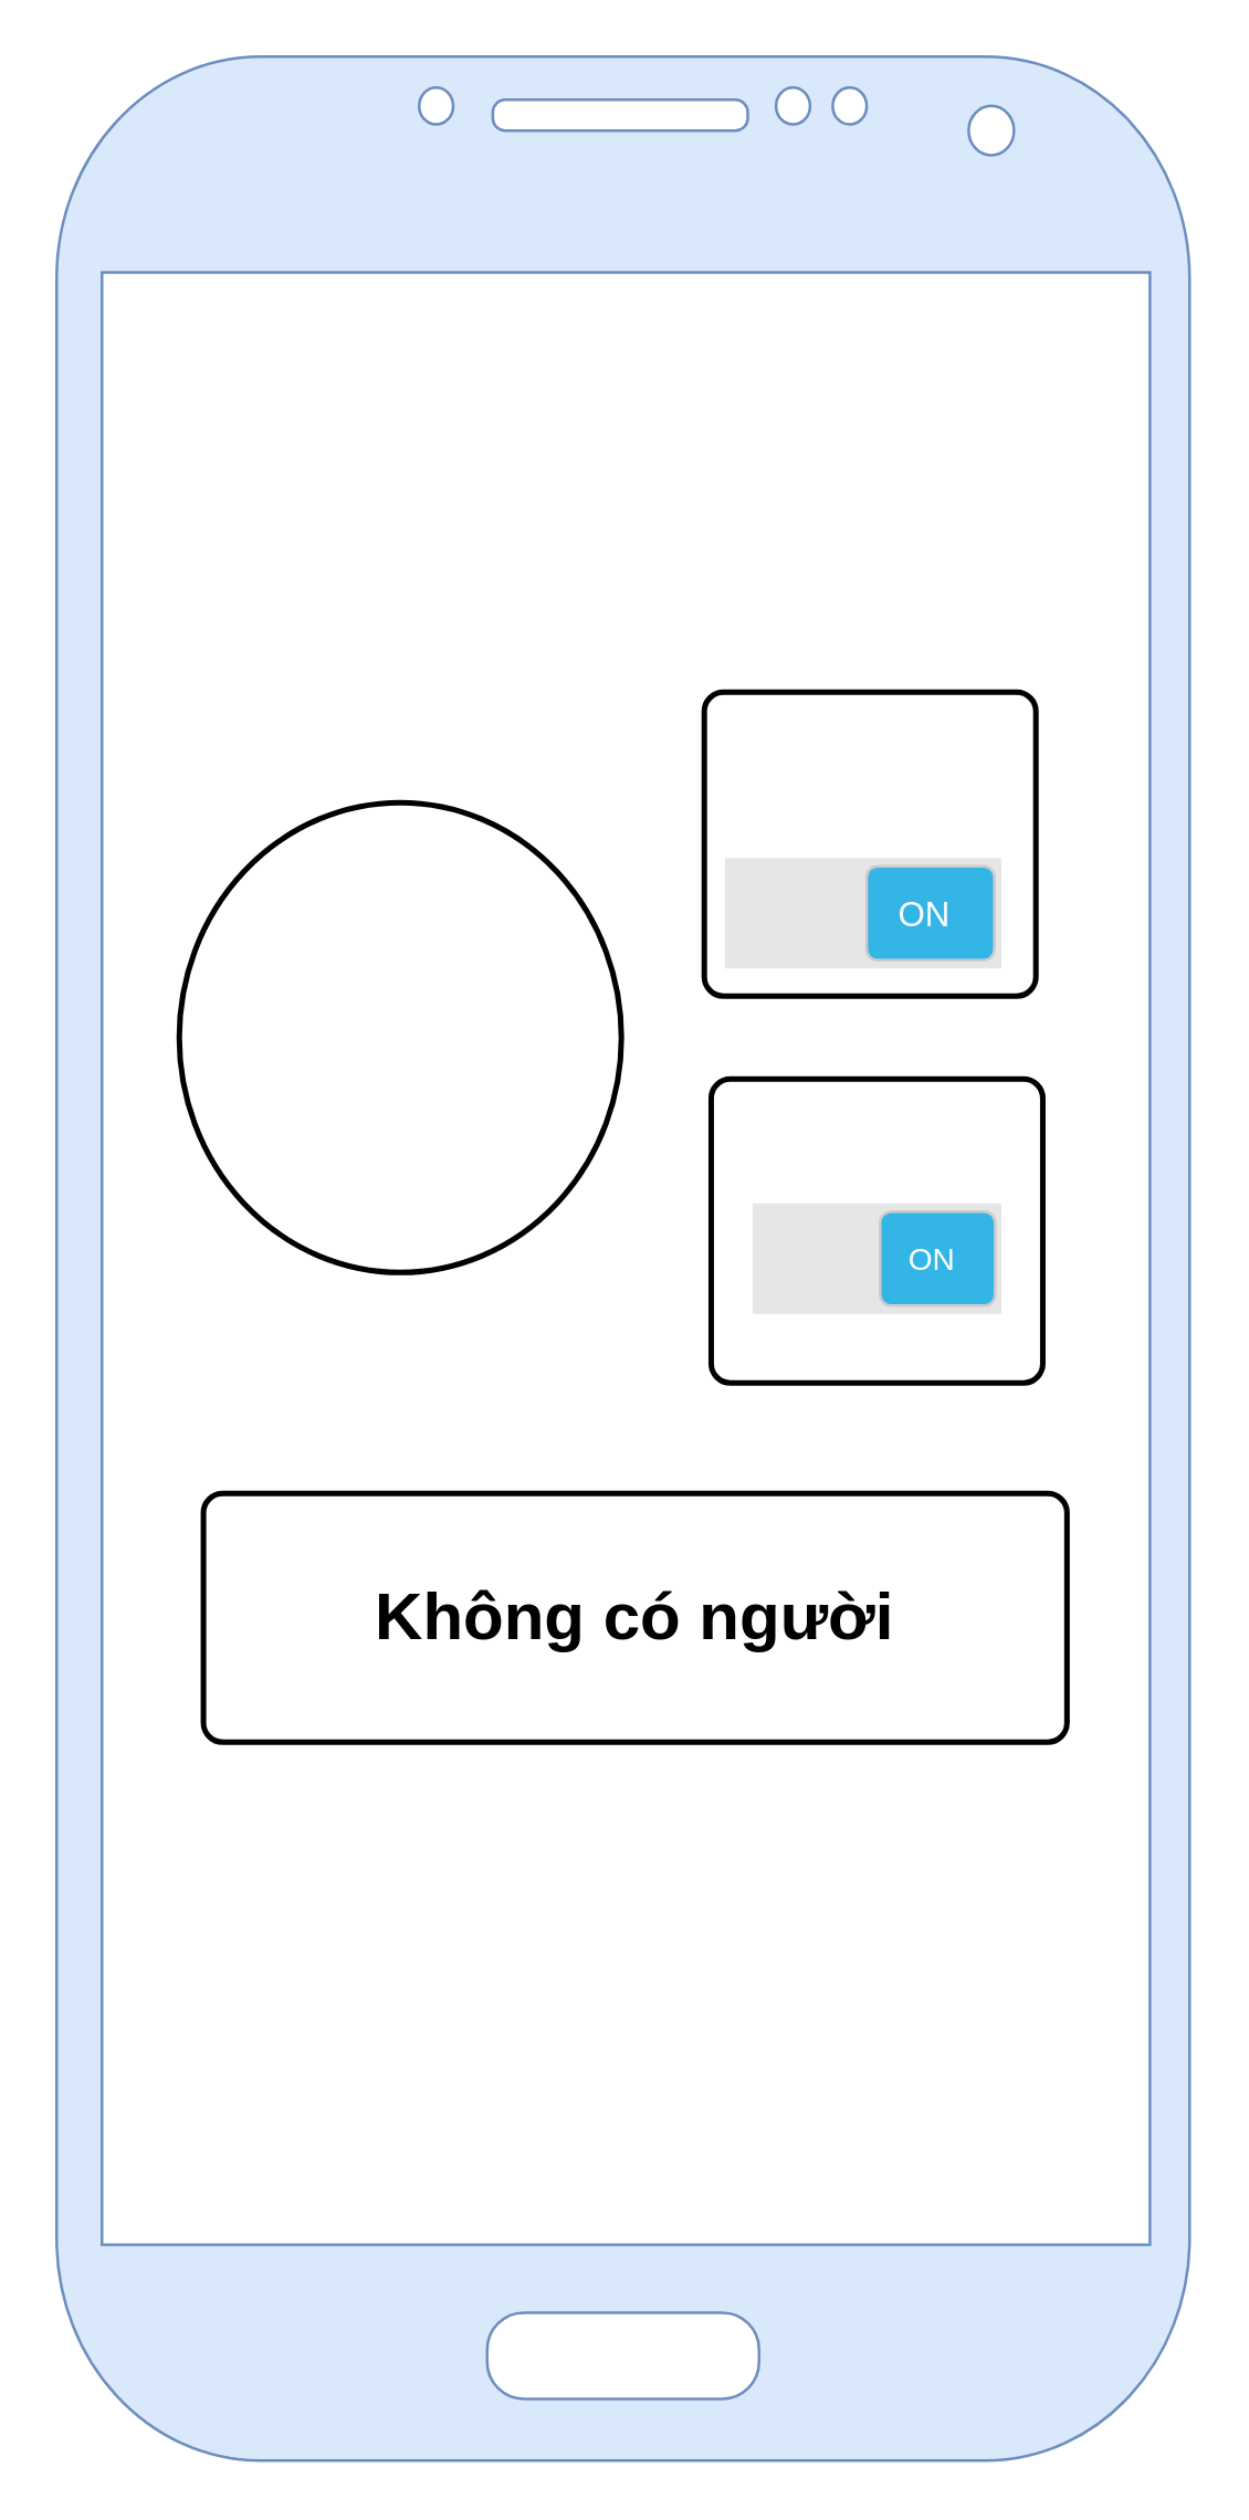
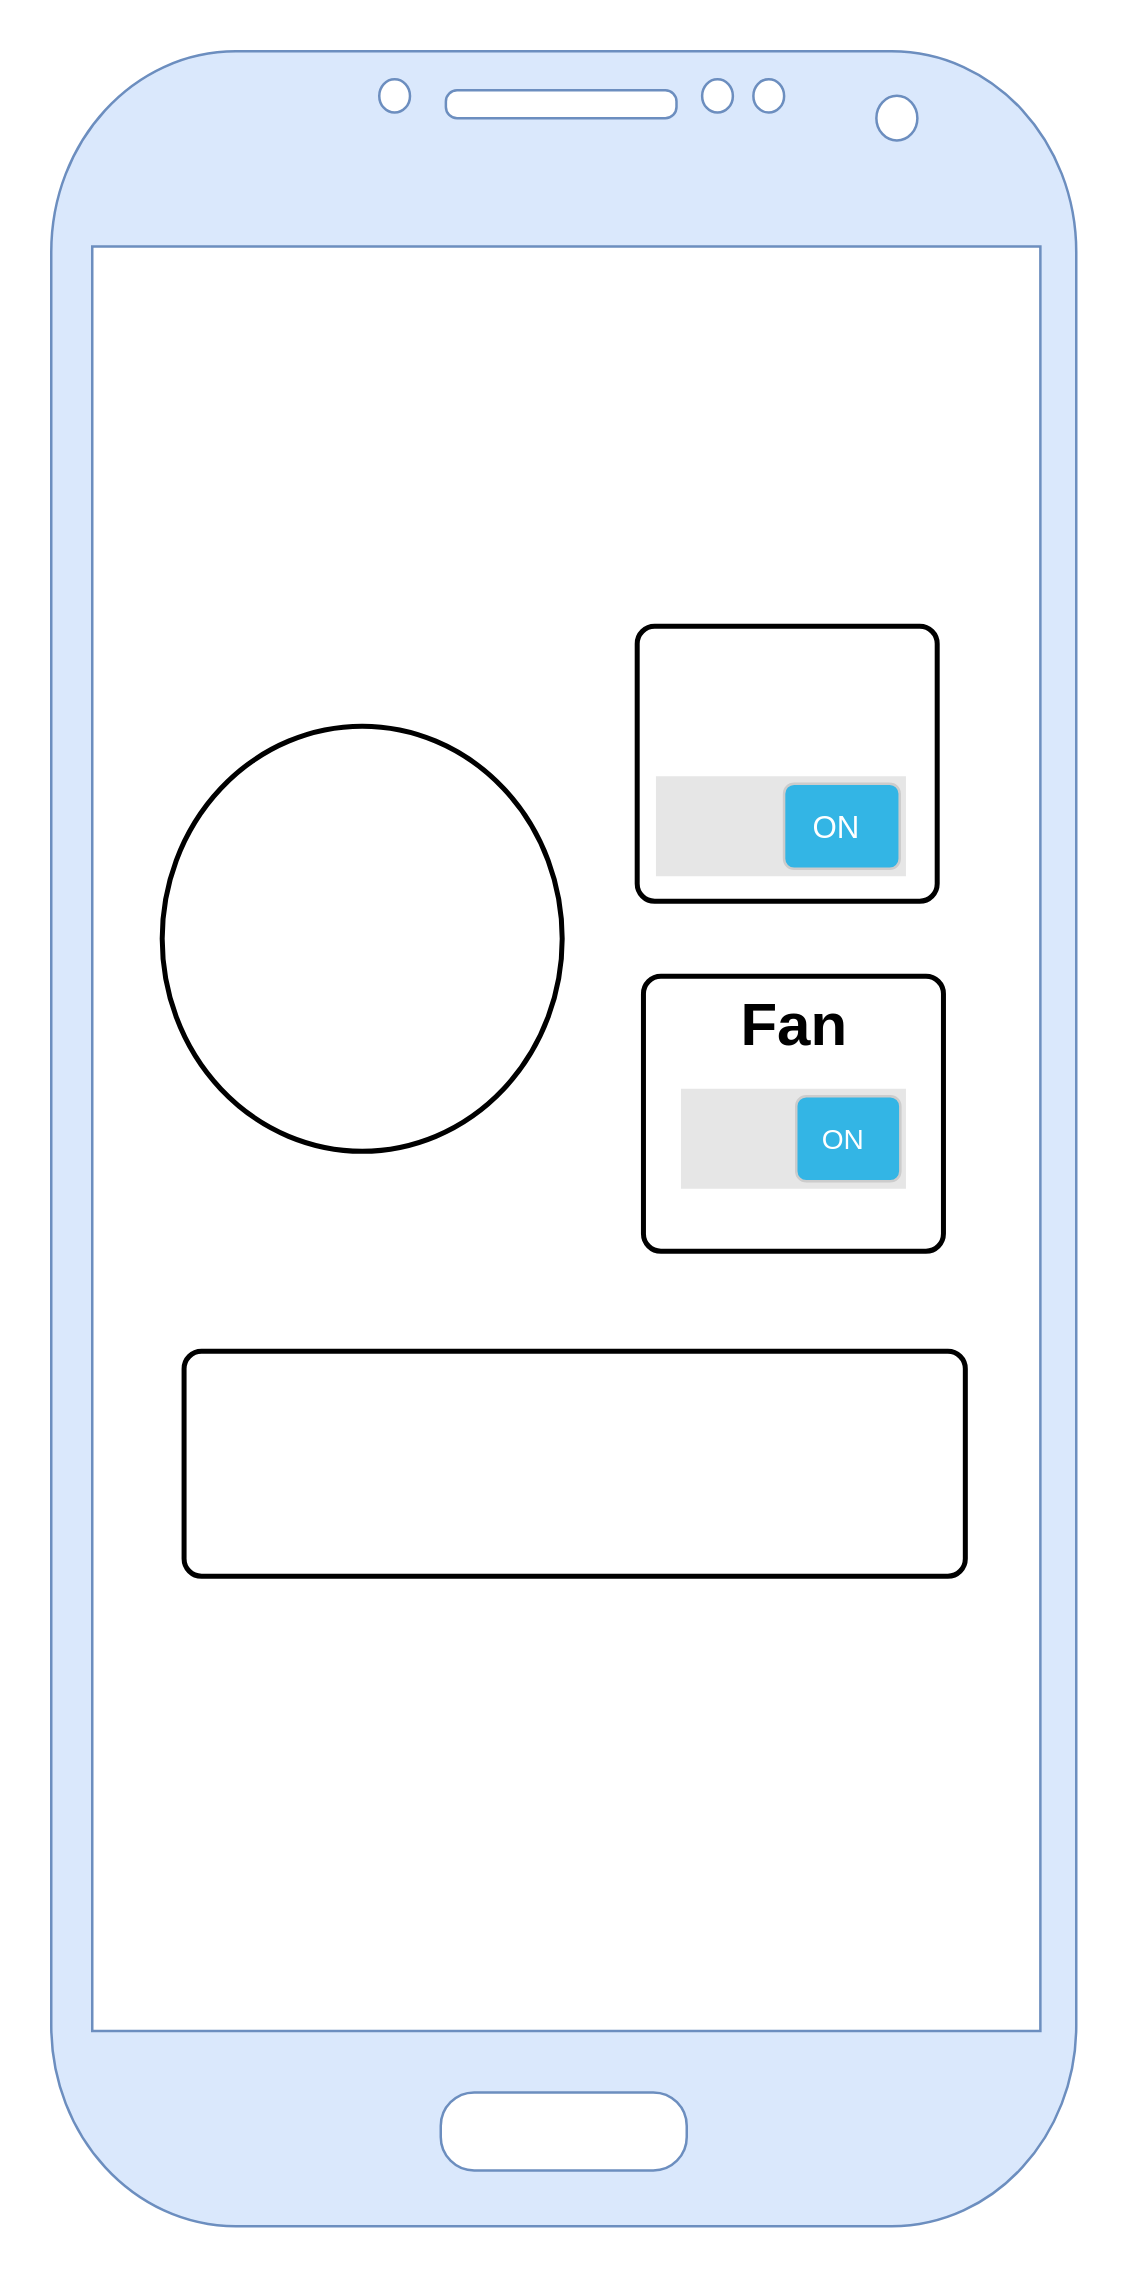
+ <mxCell id="7" value="Fan" style="text;strokeColor=none;fillColor=none;html=1;fontSize=24;fontStyle=1;verticalAlign=middle;align=center;" vertex="1" parent="1"><mxGeometry x="256.88" y="390" width="120" height="40" as="geometry" /></mxCell>
- <mxCell id="10" value="Không có người" style="text;strokeColor=none;fillColor=none;html=1;fontSize=24;fontStyle=1;verticalAlign=middle;align=center;" vertex="1" parent="1"><mxGeometry x="84.38" y="550" width="290" height="70" as="geometry" /></mxCell>
